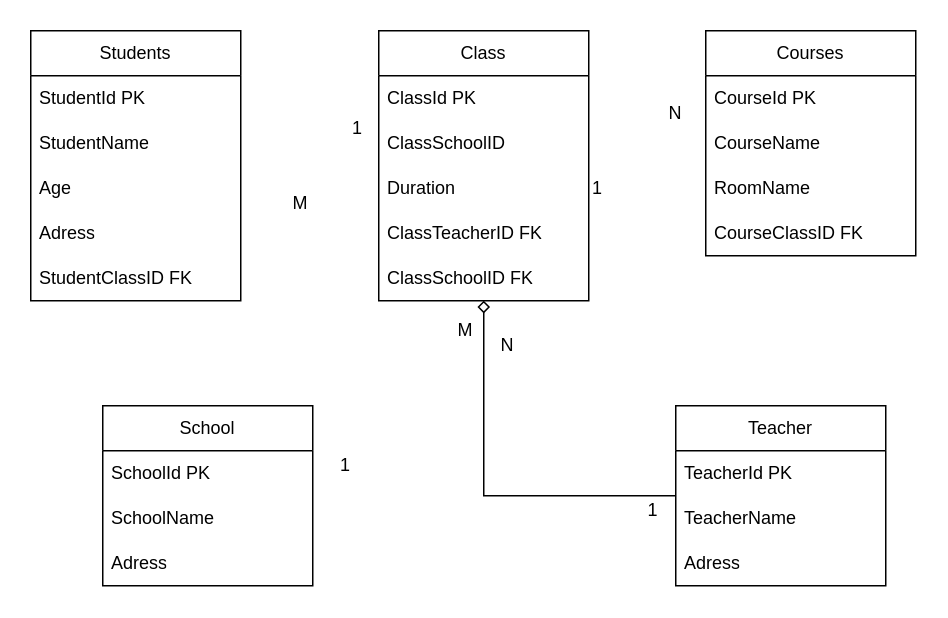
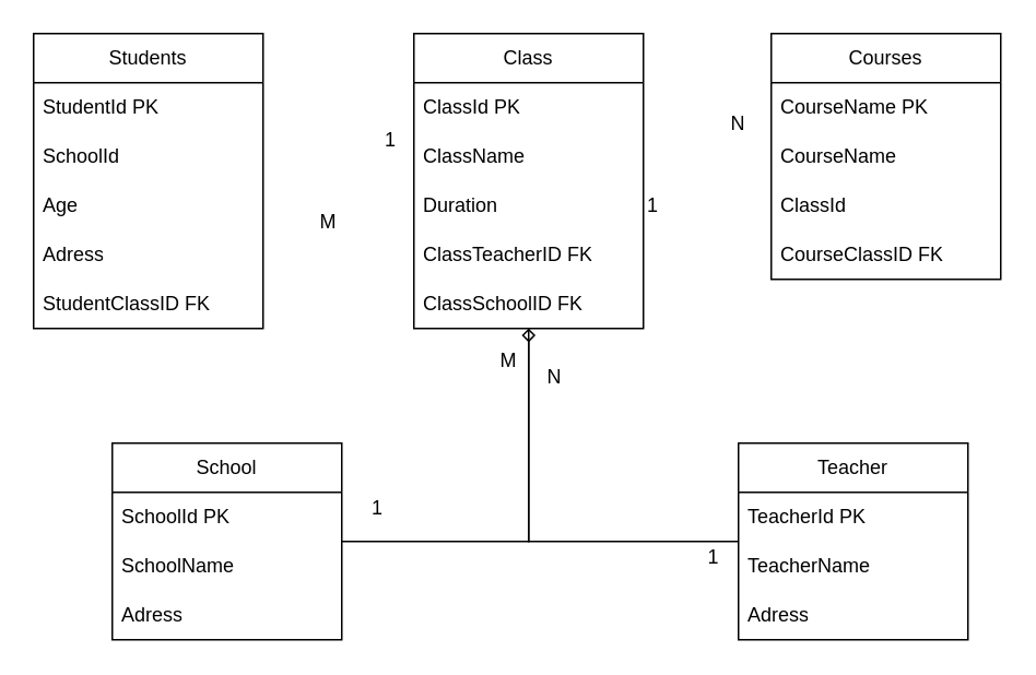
- <mxCell id="15" value="CourseId PK" style="text;strokeColor=none;fillColor=none;align=left;verticalAlign=middle;spacingLeft=4;spacingRight=4;overflow=hidden;points=[[0,0.5],[1,0.5]];portConstraint=eastwest;rotatable=0;whiteSpace=wrap;html=1;" parent="14" vertex="1"><mxGeometry y="30" width="140" height="30" as="geometry" /></mxCell>
+ <mxCell id="15" value="CourseName PK" style="text;strokeColor=none;fillColor=none;align=left;verticalAlign=middle;spacingLeft=4;spacingRight=4;overflow=hidden;points=[[0,0.5],[1,0.5]];portConstraint=eastwest;rotatable=0;whiteSpace=wrap;html=1;" parent="14" vertex="1"><mxGeometry y="30" width="140" height="30" as="geometry" /></mxCell>
- <mxCell id="4" value="StudentName" style="text;strokeColor=none;fillColor=none;align=left;verticalAlign=middle;spacingLeft=4;spacingRight=4;overflow=hidden;points=[[0,0.5],[1,0.5]];portConstraint=eastwest;rotatable=0;whiteSpace=wrap;html=1;" parent="2" vertex="1"><mxGeometry y="60" width="140" height="30" as="geometry" /></mxCell>
+ <mxCell id="4" value="SchoolId" style="text;strokeColor=none;fillColor=none;align=left;verticalAlign=middle;spacingLeft=4;spacingRight=4;overflow=hidden;points=[[0,0.5],[1,0.5]];portConstraint=eastwest;rotatable=0;whiteSpace=wrap;html=1;" parent="2" vertex="1"><mxGeometry y="60" width="140" height="30" as="geometry" /></mxCell>
- <mxCell id="10" value="ClassSchoolID" style="text;strokeColor=none;fillColor=none;align=left;verticalAlign=middle;spacingLeft=4;spacingRight=4;overflow=hidden;points=[[0,0.5],[1,0.5]];portConstraint=eastwest;rotatable=0;whiteSpace=wrap;html=1;" parent="8" vertex="1"><mxGeometry y="60" width="140" height="30" as="geometry" /></mxCell>
+ <mxCell id="10" value="ClassName" style="text;strokeColor=none;fillColor=none;align=left;verticalAlign=middle;spacingLeft=4;spacingRight=4;overflow=hidden;points=[[0,0.5],[1,0.5]];portConstraint=eastwest;rotatable=0;whiteSpace=wrap;html=1;" parent="8" vertex="1"><mxGeometry y="60" width="140" height="30" as="geometry" /></mxCell>
- <mxCell id="17" value="RoomName" style="text;strokeColor=none;fillColor=none;align=left;verticalAlign=middle;spacingLeft=4;spacingRight=4;overflow=hidden;points=[[0,0.5],[1,0.5]];portConstraint=eastwest;rotatable=0;whiteSpace=wrap;html=1;" parent="14" vertex="1"><mxGeometry y="90" width="140" height="30" as="geometry" /></mxCell>
+ <mxCell id="17" value="ClassId" style="text;strokeColor=none;fillColor=none;align=left;verticalAlign=middle;spacingLeft=4;spacingRight=4;overflow=hidden;points=[[0,0.5],[1,0.5]];portConstraint=eastwest;rotatable=0;whiteSpace=wrap;html=1;" parent="14" vertex="1"><mxGeometry y="90" width="140" height="30" as="geometry" /></mxCell>
+ <mxCell id="19" value="" style="edgeStyle=orthogonalEdgeStyle;rounded=0;orthogonalLoop=1;jettySize=auto;html=1;endArrow=none;endFill=0;" parent="1" source="20" target="8" edge="1"><mxGeometry relative="1" as="geometry" /></mxCell>
